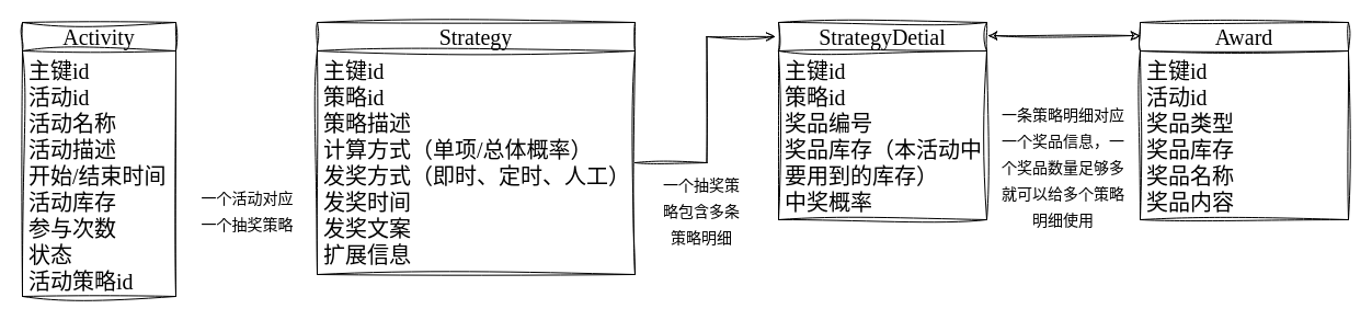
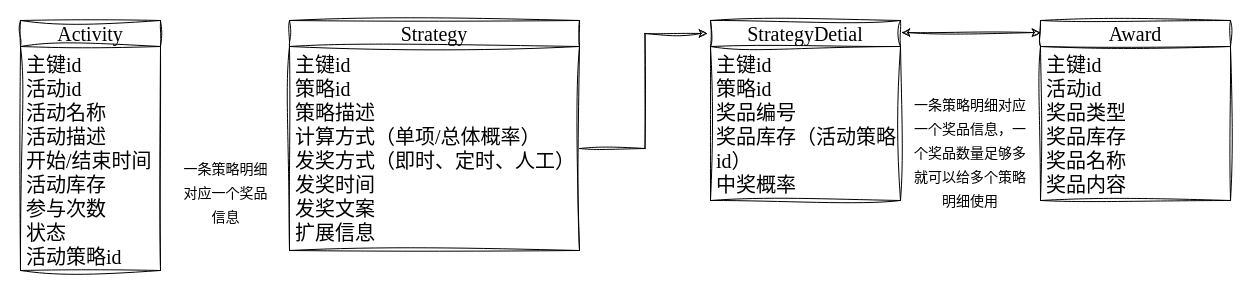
- <mxCell id="10" style="edgeStyle=orthogonalEdgeStyle;rounded=0;sketch=1;hachureGap=4;jiggle=2;curveFitting=1;orthogonalLoop=1;jettySize=auto;html=1;exitX=1;exitY=0.5;exitDx=0;exitDy=0;entryX=-0.016;entryY=0.072;entryDx=0;entryDy=0;entryPerimeter=0;fontFamily=Architects Daughter;fontSource=https%3A%2F%2Ffonts.googleapis.com%2Fcss%3Ffamily%3DArchitects%2BDaughter;fontSize=16;endArrow=open;" edge="1" parent="1" source="5" target="6"><mxGeometry relative="1" as="geometry" /></mxCell>
+ <mxCell id="10" style="edgeStyle=orthogonalEdgeStyle;rounded=0;sketch=1;hachureGap=4;jiggle=2;curveFitting=1;orthogonalLoop=1;jettySize=auto;html=1;exitX=1;exitY=0.5;exitDx=0;exitDy=0;entryX=-0.016;entryY=0.072;entryDx=0;entryDy=0;entryPerimeter=0;fontFamily=Architects Daughter;fontSource=https%3A%2F%2Ffonts.googleapis.com%2Fcss%3Ffamily%3DArchitects%2BDaughter;fontSize=16;" edge="1" parent="1" source="5" target="6"><mxGeometry relative="1" as="geometry" /></mxCell>
- <mxCell id="7" value="&lt;div&gt;主键id&lt;br&gt;&lt;/div&gt;&lt;div&gt;策略id&lt;br&gt;&lt;/div&gt;&lt;div&gt;奖品编号&lt;/div&gt;&lt;div&gt;奖品库存（本活动中要用到的库存）&lt;/div&gt;&lt;div&gt;中奖概率&lt;br&gt;&lt;/div&gt;" style="text;strokeColor=none;fillColor=none;align=left;verticalAlign=top;spacingLeft=4;spacingRight=4;overflow=hidden;rotatable=0;points=[[0,0.5],[1,0.5]];portConstraint=eastwest;whiteSpace=wrap;html=1;fontSize=20;fontFamily=Architects Daughter;" vertex="1" parent="6"><mxGeometry y="26" width="190" height="154" as="geometry" /></mxCell>
+ <mxCell id="7" value="&lt;div&gt;主键id&lt;br&gt;&lt;/div&gt;&lt;div&gt;策略id&lt;br&gt;&lt;/div&gt;&lt;div&gt;奖品编号&lt;/div&gt;&lt;div&gt;奖品库存（活动策略id）&lt;/div&gt;&lt;div&gt;中奖概率&lt;br&gt;&lt;/div&gt;" style="text;strokeColor=none;fillColor=none;align=left;verticalAlign=top;spacingLeft=4;spacingRight=4;overflow=hidden;rotatable=0;points=[[0,0.5],[1,0.5]];portConstraint=eastwest;whiteSpace=wrap;html=1;fontSize=20;fontFamily=Architects Daughter;" vertex="1" parent="6"><mxGeometry y="26" width="190" height="154" as="geometry" /></mxCell>
- <mxCell id="12" value="&lt;font style=&quot;font-size: 14px;&quot;&gt;一个活动对应一个抽奖策略&lt;/font&gt;" style="text;html=1;strokeColor=none;fillColor=none;align=center;verticalAlign=middle;whiteSpace=wrap;rounded=0;fontSize=20;fontFamily=Architects Daughter;" vertex="1" parent="1"><mxGeometry x="180" y="160" width="91" height="60" as="geometry" /></mxCell>
+ <mxCell id="12" value="&lt;font style=&quot;font-size: 14px;&quot;&gt;一条策略明细对应一个奖品信息&lt;/font&gt;" style="text;html=1;strokeColor=none;fillColor=none;align=center;verticalAlign=middle;whiteSpace=wrap;rounded=0;fontSize=20;fontFamily=Architects Daughter;" vertex="1" parent="1"><mxGeometry x="180" y="160" width="91" height="60" as="geometry" /></mxCell>
- <mxCell id="13" value="&lt;font style=&quot;font-size: 14px;&quot;&gt;一个抽奖策略包含多条策略明细&lt;/font&gt;" style="text;html=1;strokeColor=none;fillColor=none;align=center;verticalAlign=middle;whiteSpace=wrap;rounded=0;fontSize=20;fontFamily=Architects Daughter;" vertex="1" parent="1"><mxGeometry x="600" y="155" width="80" height="70" as="geometry" /></mxCell>
